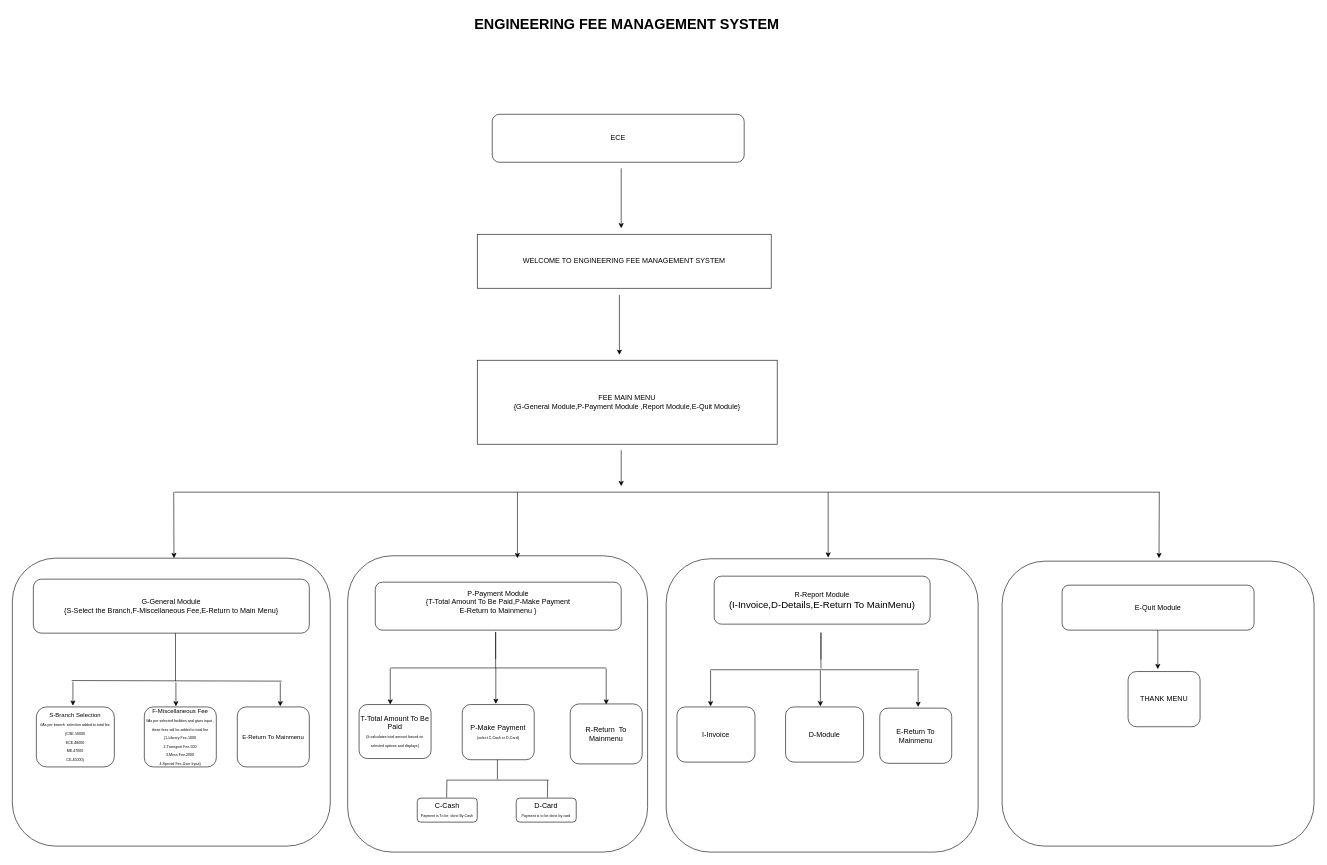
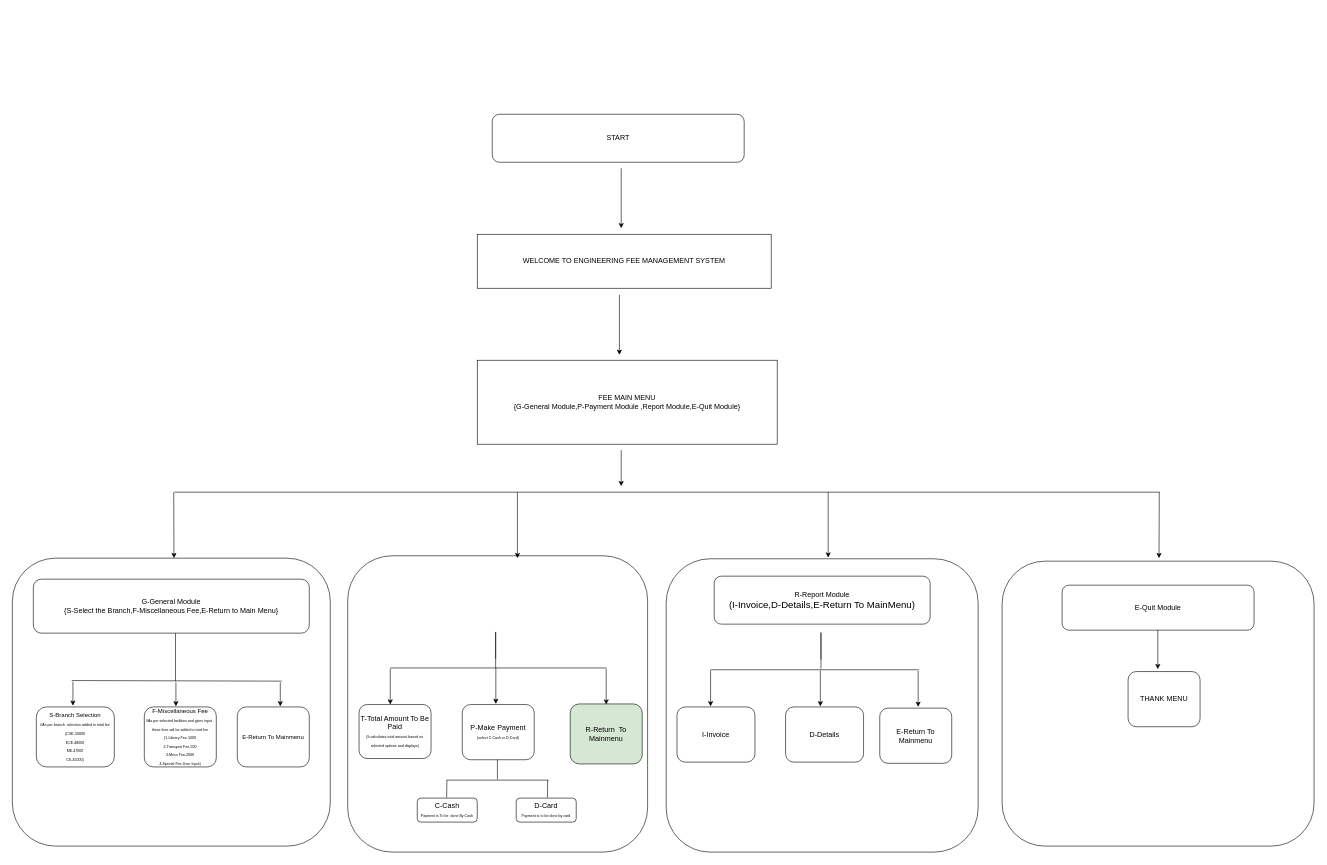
- <mxCell id="3" value="&lt;b&gt;&lt;font style=&quot;font-size: 24px;&quot;&gt;ENGINEERING FEE MANAGEMENT SYSTEM&lt;/font&gt;&lt;/b&gt;" style="text;html=1;align=center;verticalAlign=middle;resizable=0;points=[];autosize=1;strokeColor=none;fillColor=none;" vertex="1" parent="1"><mxGeometry x="779" y="20" width="530" height="40" as="geometry" /></mxCell>
- <mxCell id="41" value="ECE" style="rounded=1;whiteSpace=wrap;html=1;" vertex="1" parent="1"><mxGeometry x="820" y="190" width="420" height="80" as="geometry" /></mxCell>
+ <mxCell id="41" value="START" style="rounded=1;whiteSpace=wrap;html=1;" vertex="1" parent="1"><mxGeometry x="820" y="190" width="420" height="80" as="geometry" /></mxCell>
- <mxCell id="18" value="P-Payment Module&lt;div&gt;&lt;span style=&quot;background-color: initial;&quot;&gt;{T-Total Amount To Be Paid,&lt;/span&gt;&lt;span style=&quot;background-color: initial;&quot;&gt;P-Make Payment&lt;/span&gt;&lt;div&gt;E-Return to Mainmenu }&lt;/div&gt;&lt;div&gt;&lt;br&gt;&lt;/div&gt;&lt;/div&gt;" style="rounded=1;whiteSpace=wrap;html=1;" vertex="1" parent="1"><mxGeometry x="625" y="970" width="410" height="80" as="geometry" /></mxCell>
- <mxCell id="25" value="R-Return&amp;nbsp; To Mainmenu" style="rounded=1;whiteSpace=wrap;html=1;" vertex="1" parent="1"><mxGeometry x="950" y="1173" width="120" height="100" as="geometry" /></mxCell>
+ <mxCell id="25" value="R-Return&amp;nbsp; To Mainmenu" style="rounded=1;whiteSpace=wrap;html=1;fillColor=#d5e8d4;" vertex="1" parent="1"><mxGeometry x="950" y="1173" width="120" height="100" as="geometry" /></mxCell>
- <mxCell id="35" value="D-Module" style="rounded=1;whiteSpace=wrap;html=1;" vertex="1" parent="1"><mxGeometry x="1309" y="1178" width="130" height="92" as="geometry" /></mxCell>
+ <mxCell id="35" value="D-Details" style="rounded=1;whiteSpace=wrap;html=1;" vertex="1" parent="1"><mxGeometry x="1309" y="1178" width="130" height="92" as="geometry" /></mxCell>
